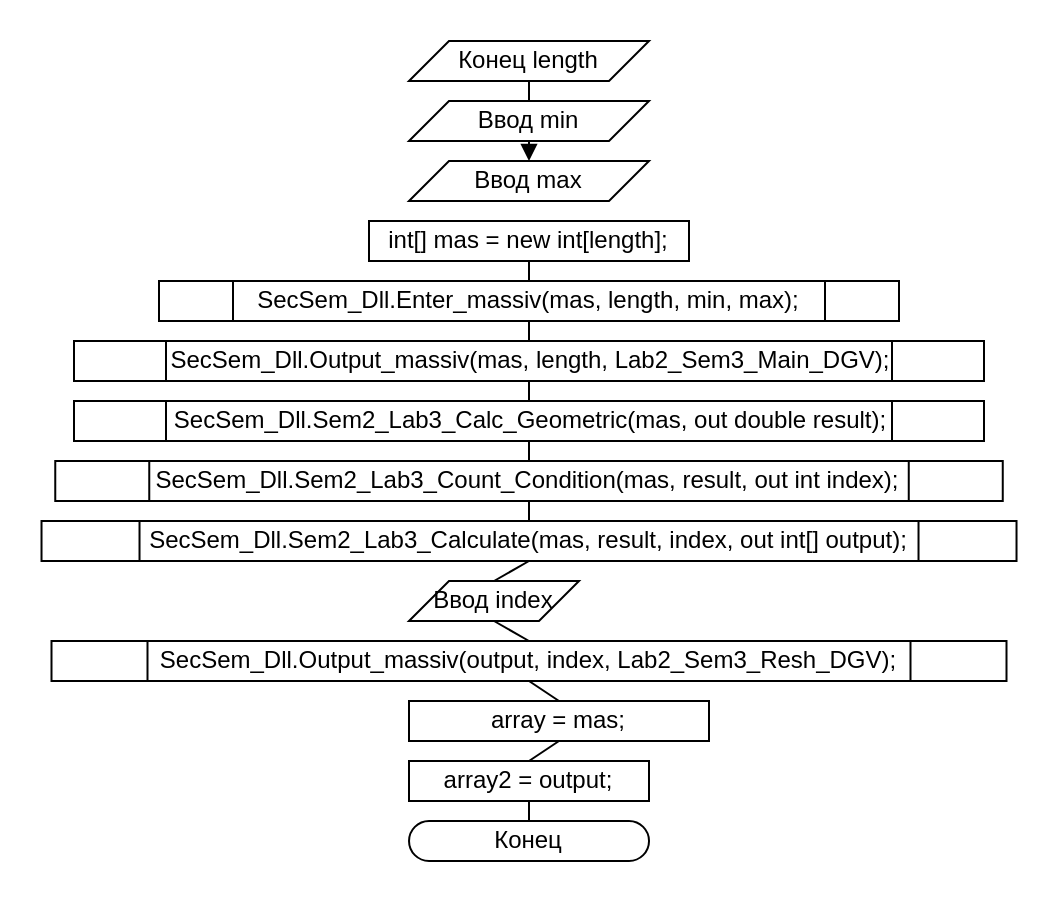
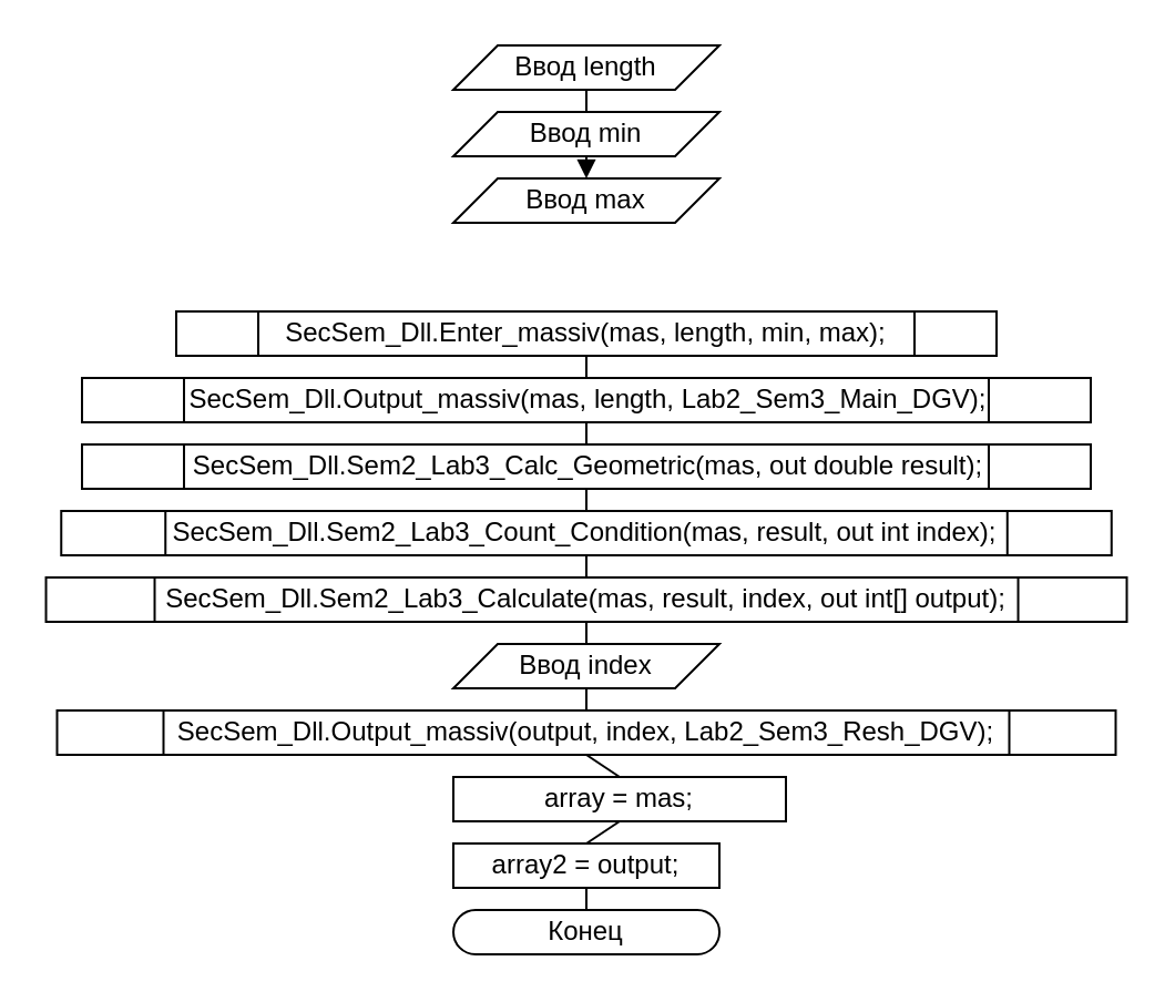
- <mxCell id="2" value="Конец length" style="shape=parallelogram;perimeter=parallelogramPerimeter;whiteSpace=wrap;html=1;fixedSize=1;" vertex="1" parent="1"><mxGeometry x="204" y="20" width="120" height="20" as="geometry" /></mxCell>
+ <mxCell id="2" value="Ввод length" style="shape=parallelogram;perimeter=parallelogramPerimeter;whiteSpace=wrap;html=1;fixedSize=1;" vertex="1" parent="1"><mxGeometry x="204" y="20" width="120" height="20" as="geometry" /></mxCell>
- <mxCell id="8" value="int[] mas = new int[length];" style="rounded=0;whiteSpace=wrap;html=1;" vertex="1" parent="1"><mxGeometry x="184" y="110" width="160" height="20" as="geometry" /></mxCell>
- <mxCell id="9" value="" style="endArrow=none;html=1;rounded=0;entryX=0.5;entryY=1;entryDx=0;entryDy=0;exitX=0.5;exitY=0;exitDx=0;exitDy=0;" edge="1" parent="1" source="10" target="8"><mxGeometry width="50" height="50" relative="1" as="geometry"><mxPoint x="204" y="220" as="sourcePoint" /><mxPoint x="134" y="190.833" as="targetPoint" /></mxGeometry></mxCell>
- <mxCell id="7" value="Ввод index" style="shape=parallelogram;perimeter=parallelogramPerimeter;whiteSpace=wrap;html=1;fixedSize=1;" vertex="1" parent="1"><mxGeometry x="204" y="290" width="85" height="20" as="geometry" /></mxCell>
+ <mxCell id="7" value="Ввод index" style="shape=parallelogram;perimeter=parallelogramPerimeter;whiteSpace=wrap;html=1;fixedSize=1;" vertex="1" parent="1"><mxGeometry x="204" y="290" width="120" height="20" as="geometry" /></mxCell>
